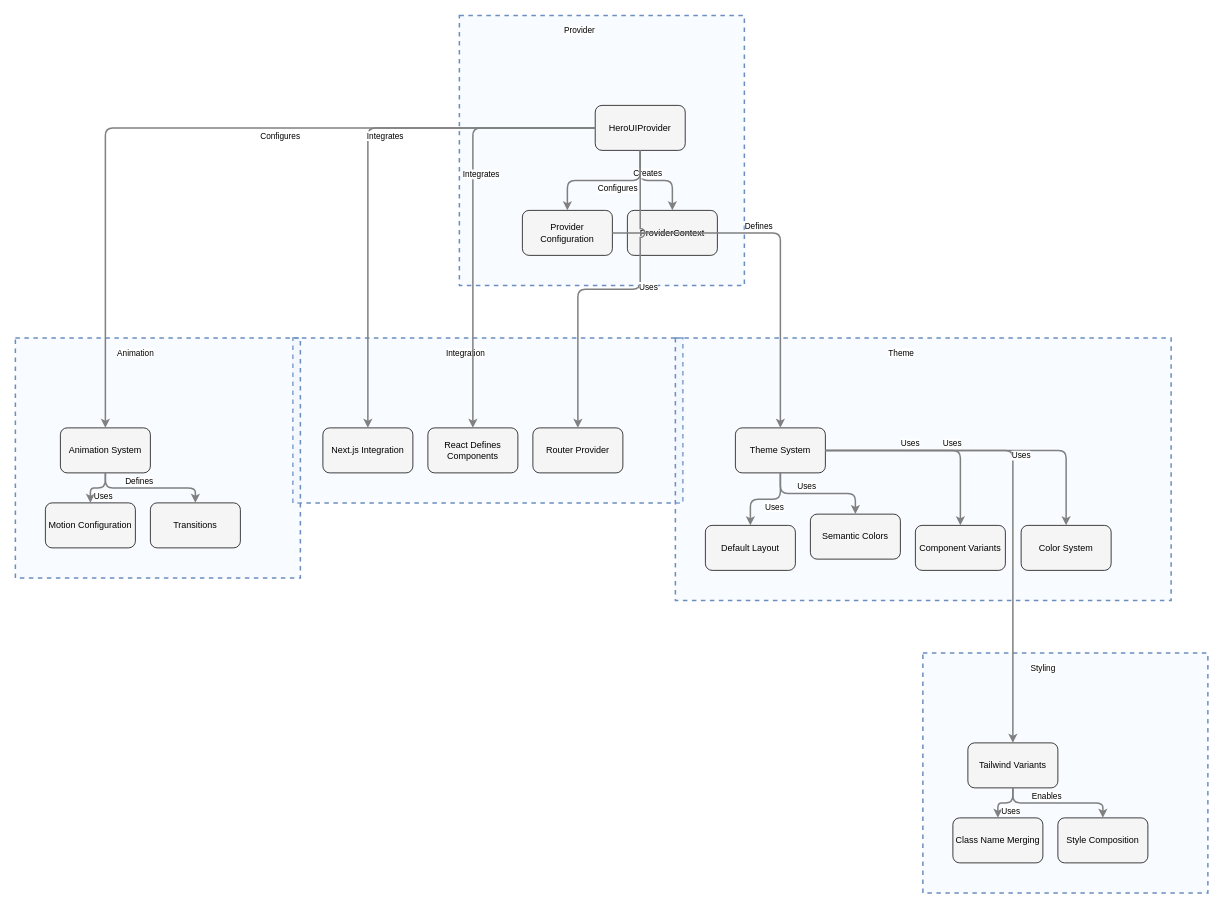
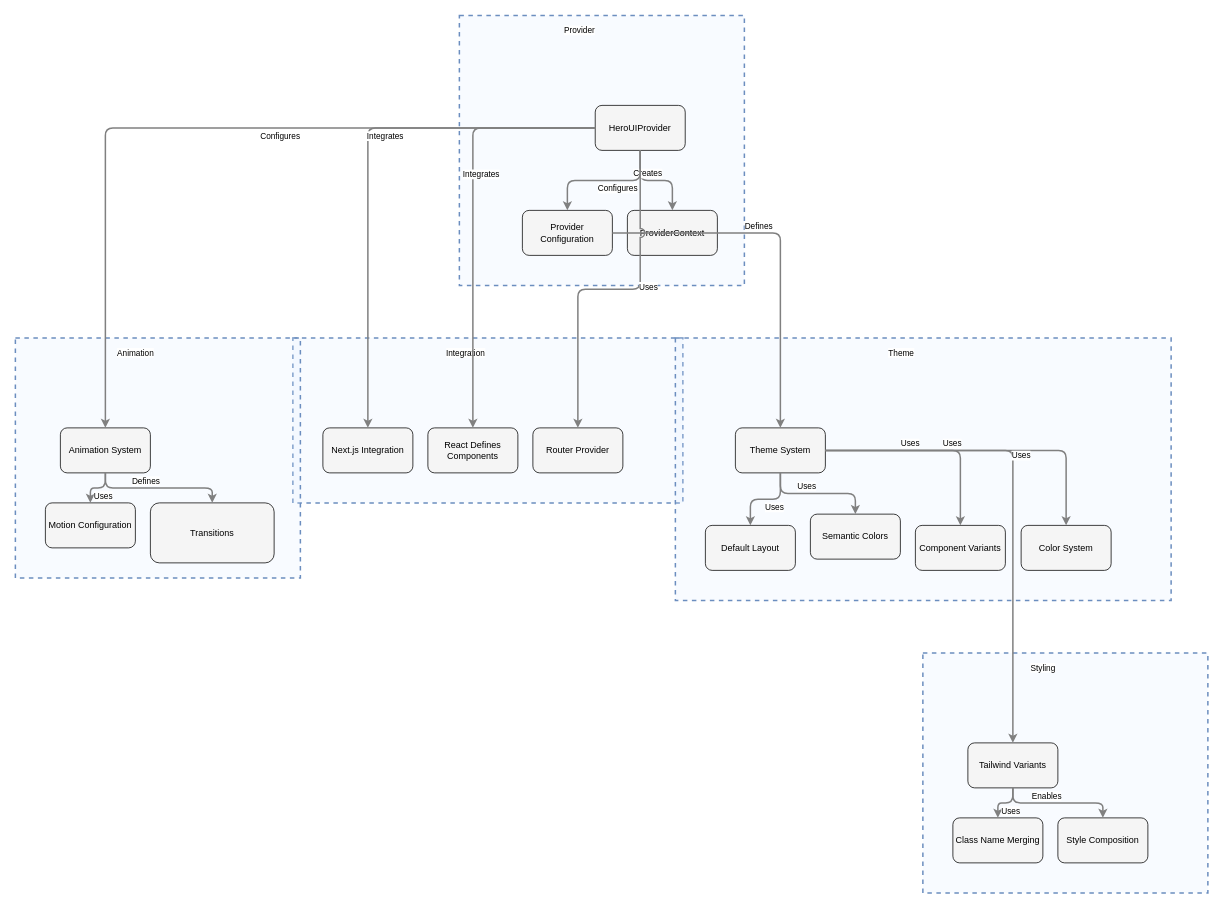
- <mxCell id="25" value="Transitions" style="rounded=1;whiteSpace=wrap;html=1;fillColor=#f5f5f5" vertex="1" parent="4"><mxGeometry x="180" y="220" width="120" height="60" as="geometry" /></mxCell>
+ <mxCell id="25" value="Transitions" style="rounded=1;whiteSpace=wrap;html=1;fillColor=#f5f5f5" vertex="1" parent="4"><mxGeometry x="180" y="220" width="165" height="80" as="geometry" /></mxCell>
